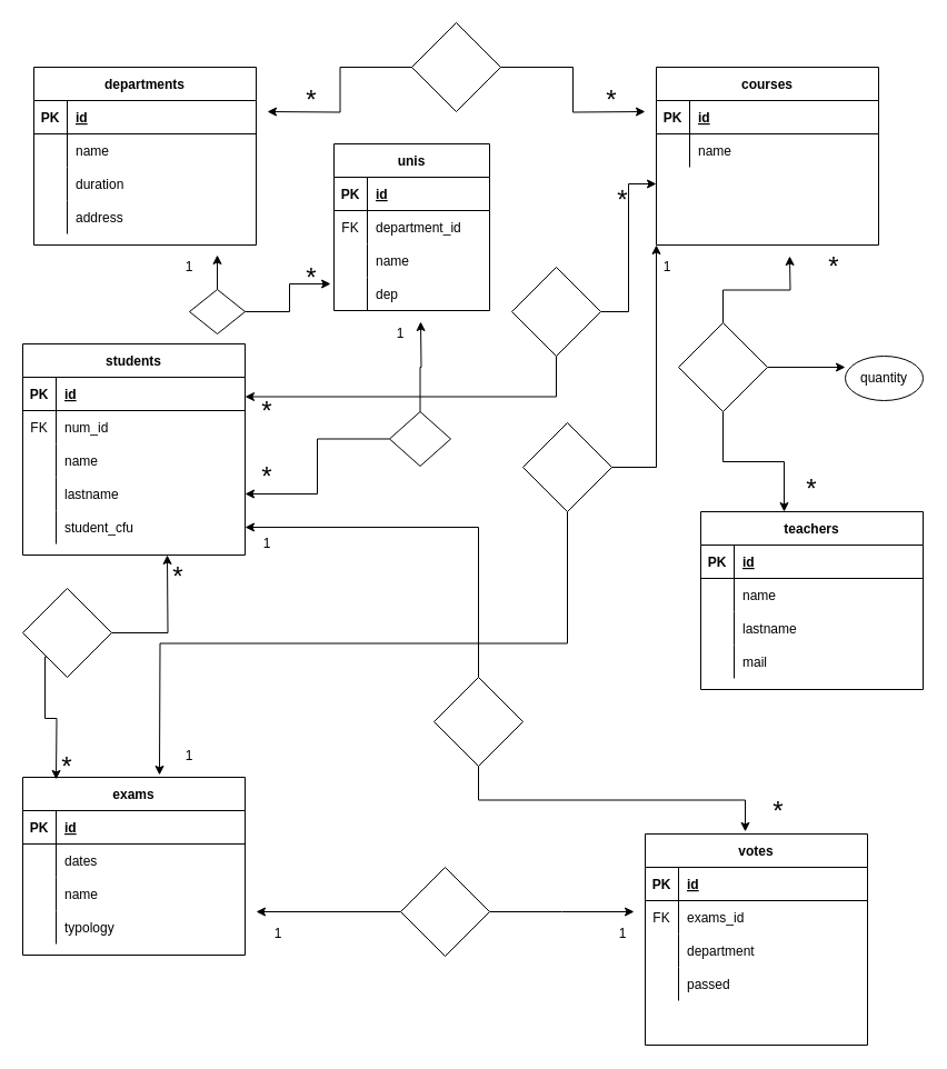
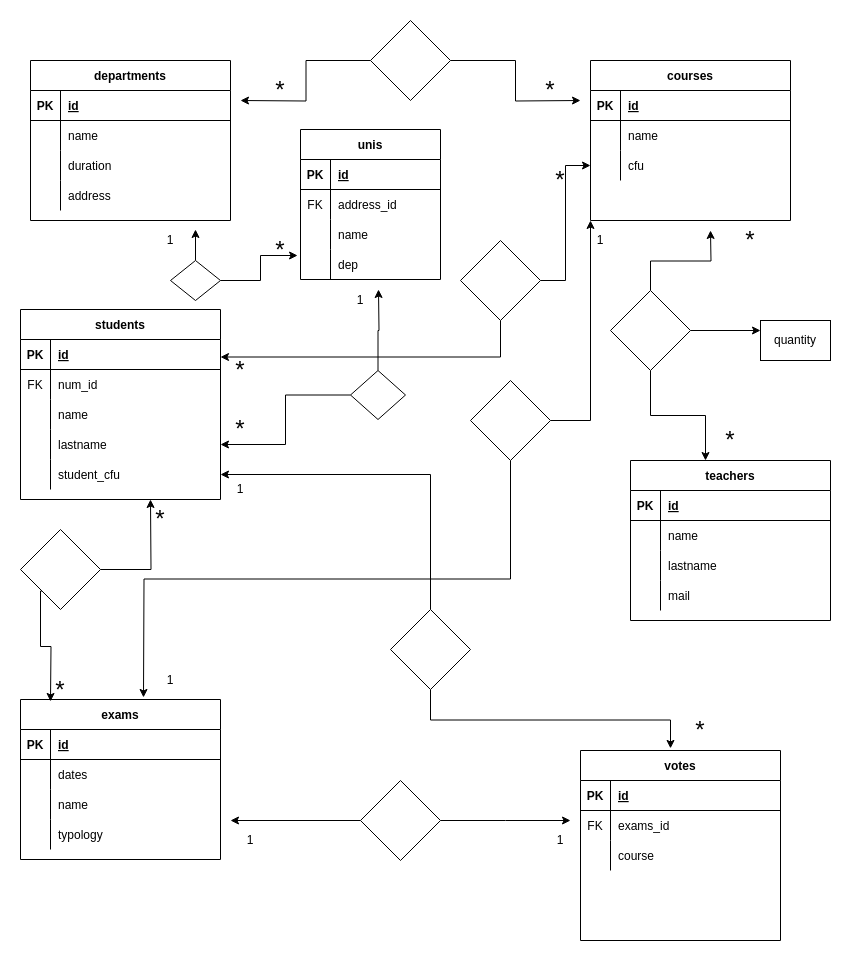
+ <mxCell id="24" value="cfu" style="shape=partialRectangle;connectable=0;fillColor=none;top=0;left=0;bottom=0;right=0;align=left;spacingLeft=6;overflow=hidden;" vertex="1" parent="22"><mxGeometry x="30" width="170" height="30" as="geometry" /></mxCell>
- <mxCell id="125" value="department_id" style="shape=partialRectangle;connectable=0;fillColor=none;top=0;left=0;bottom=0;right=0;align=left;spacingLeft=6;fontStyle=0;overflow=hidden;" vertex="1" parent="123"><mxGeometry x="30" width="110" height="30" as="geometry" /></mxCell>
+ <mxCell id="125" value="address_id" style="shape=partialRectangle;connectable=0;fillColor=none;top=0;left=0;bottom=0;right=0;align=left;spacingLeft=6;fontStyle=0;overflow=hidden;" vertex="1" parent="123"><mxGeometry x="30" width="110" height="30" as="geometry" /></mxCell>
- <mxCell id="98" value="&lt;div&gt;quantity&lt;/div&gt;" style="ellipse;whiteSpace=wrap;html=1;" vertex="1" parent="1"><mxGeometry x="760" y="320" width="70" height="40" as="geometry" /></mxCell>
+ <mxCell id="98" value="&lt;div&gt;quantity&lt;/div&gt;" style="whiteSpace=wrap;html=1;rounded=0;" vertex="1" parent="1"><mxGeometry x="760" y="320" width="70" height="40" as="geometry" /></mxCell>
- <mxCell id="78" value="department" style="shape=partialRectangle;connectable=0;fillColor=none;top=0;left=0;bottom=0;right=0;align=left;spacingLeft=6;overflow=hidden;" vertex="1" parent="76"><mxGeometry x="30" width="170" height="30" as="geometry" /></mxCell>
+ <mxCell id="78" value="course" style="shape=partialRectangle;connectable=0;fillColor=none;top=0;left=0;bottom=0;right=0;align=left;spacingLeft=6;overflow=hidden;" vertex="1" parent="76"><mxGeometry x="30" width="170" height="30" as="geometry" /></mxCell>
- <mxCell id="81" value="passed" style="shape=partialRectangle;connectable=0;fillColor=none;top=0;left=0;bottom=0;right=0;align=left;spacingLeft=6;overflow=hidden;" vertex="1" parent="79"><mxGeometry x="30" width="170" height="30" as="geometry" /></mxCell>
